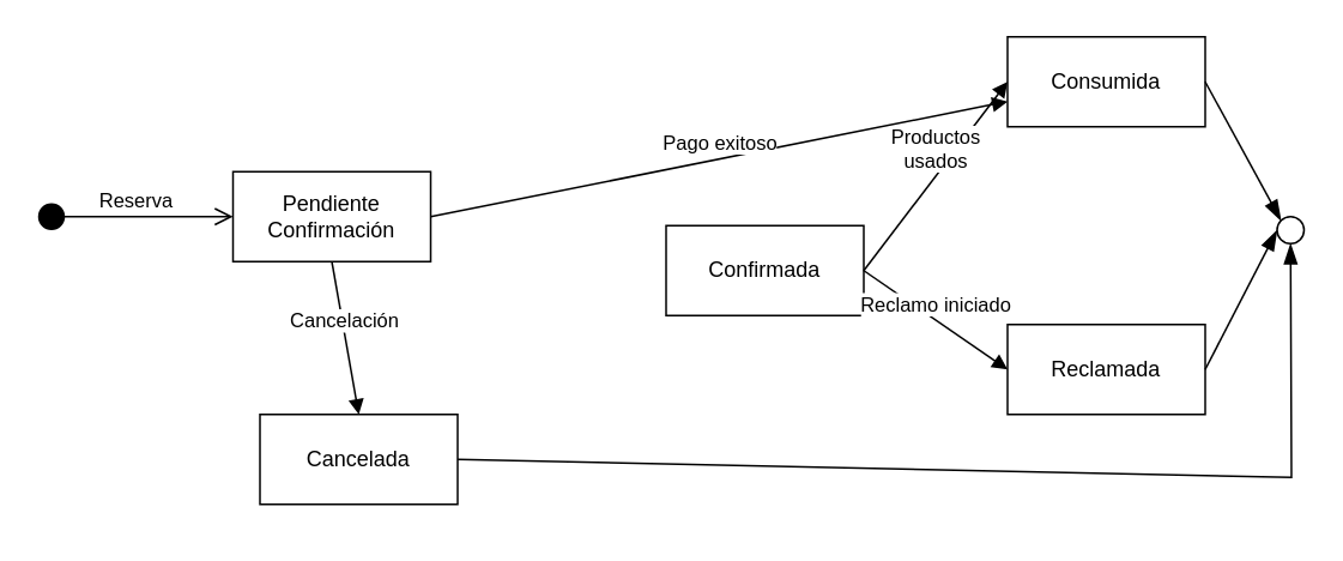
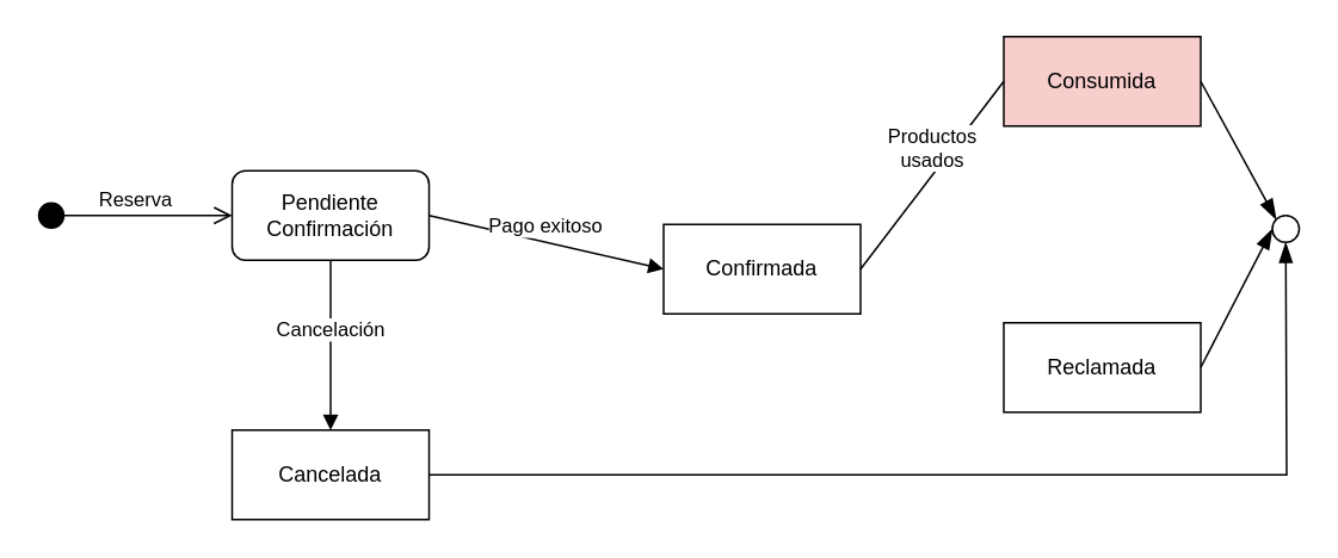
- <mxCell id="6" value="Consumida" style="html=1;whiteSpace=wrap;" vertex="1" parent="1"><mxGeometry x="560" y="20" width="110" height="50" as="geometry" /></mxCell>
+ <mxCell id="6" value="Consumida" style="html=1;whiteSpace=wrap;fillColor=#f8cecc;" vertex="1" parent="1"><mxGeometry x="560" y="20" width="110" height="50" as="geometry" /></mxCell>
- <mxCell id="10" value="Productos&lt;div&gt;usados&lt;/div&gt;" style="html=1;verticalAlign=bottom;endArrow=block;curved=0;rounded=0;entryX=0;entryY=0.5;entryDx=0;entryDy=0;exitX=1;exitY=0.5;exitDx=0;exitDy=0;" edge="1" parent="1" source="5" target="6"><mxGeometry width="80" relative="1" as="geometry"><mxPoint x="340" y="100" as="sourcePoint" /><mxPoint x="420" y="100" as="targetPoint" /></mxGeometry></mxCell>
+ <mxCell id="10" value="Productos&lt;div&gt;usados&lt;/div&gt;" style="html=1;verticalAlign=bottom;endArrow=none;curved=0;rounded=0;entryX=0;entryY=0.5;entryDx=0;entryDy=0;exitX=1;exitY=0.5;exitDx=0;exitDy=0;" edge="1" parent="1" source="5" target="6"><mxGeometry width="80" relative="1" as="geometry"><mxPoint x="340" y="100" as="sourcePoint" /><mxPoint x="420" y="100" as="targetPoint" /></mxGeometry></mxCell>
- <mxCell id="8" value="Pago exitoso" style="html=1;verticalAlign=bottom;endArrow=block;curved=0;rounded=0;exitX=1;exitY=0.5;exitDx=0;exitDy=0;" edge="1" parent="1" source="3" target="6"><mxGeometry width="80" relative="1" as="geometry"><mxPoint x="130" y="100" as="sourcePoint" /><mxPoint x="210" y="100" as="targetPoint" /></mxGeometry></mxCell>
+ <mxCell id="8" value="Pago exitoso" style="html=1;verticalAlign=bottom;endArrow=block;curved=0;rounded=0;exitX=1;exitY=0.5;exitDx=0;exitDy=0;entryX=0;entryY=0.5;entryDx=0;entryDy=0;" edge="1" parent="1" source="3" target="5"><mxGeometry width="80" relative="1" as="geometry"><mxPoint x="130" y="100" as="sourcePoint" /><mxPoint x="210" y="100" as="targetPoint" /></mxGeometry></mxCell>
- <mxCell id="3" value="Pendiente Confirmación" style="html=1;whiteSpace=wrap;" vertex="1" parent="1"><mxGeometry x="129" y="95" width="110" height="50" as="geometry" /></mxCell>
+ <mxCell id="3" value="Pendiente Confirmación" style="html=1;whiteSpace=wrap;rounded=1;" vertex="1" parent="1"><mxGeometry x="129" y="95" width="110" height="50" as="geometry" /></mxCell>
- <mxCell id="11" value="Reclamo iniciado" style="html=1;verticalAlign=bottom;endArrow=block;curved=0;rounded=0;entryX=0;entryY=0.5;entryDx=0;entryDy=0;exitX=1;exitY=0.5;exitDx=0;exitDy=0;" edge="1" parent="1" source="5" target="7"><mxGeometry width="80" relative="1" as="geometry"><mxPoint x="490" y="120" as="sourcePoint" /><mxPoint x="420" y="100" as="targetPoint" /></mxGeometry></mxCell>
- <mxCell id="4" value="Cancelada" style="html=1;whiteSpace=wrap;" vertex="1" parent="1"><mxGeometry x="144" y="230" width="110" height="50" as="geometry" /></mxCell>
+ <mxCell id="4" value="Cancelada" style="html=1;whiteSpace=wrap;" vertex="1" parent="1"><mxGeometry x="129" y="240" width="110" height="50" as="geometry" /></mxCell>
